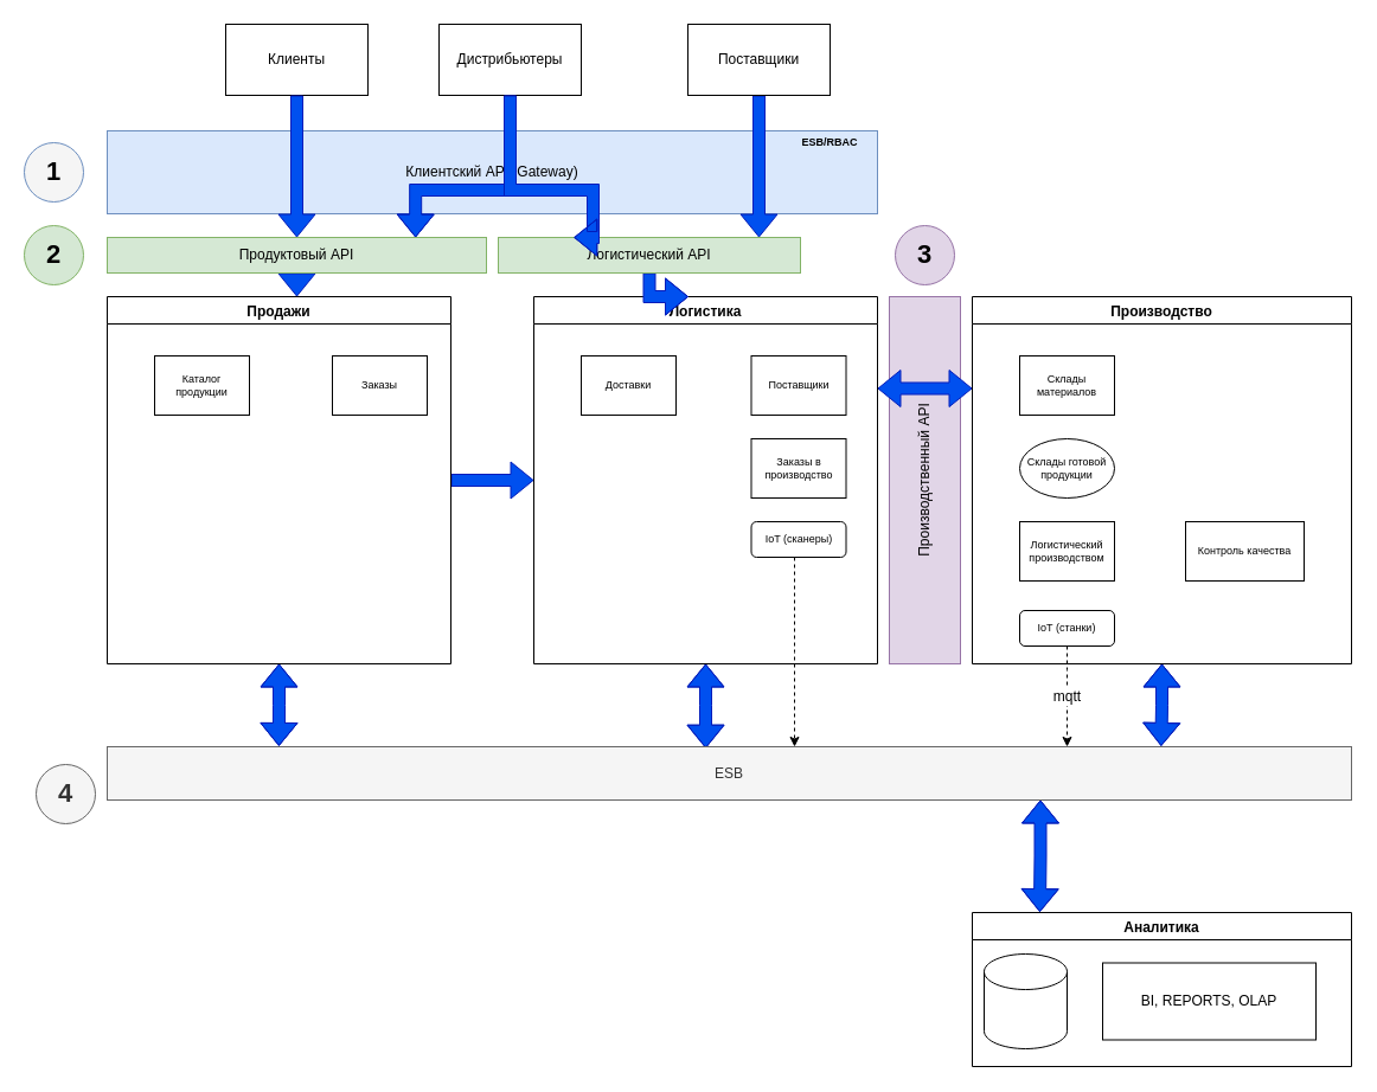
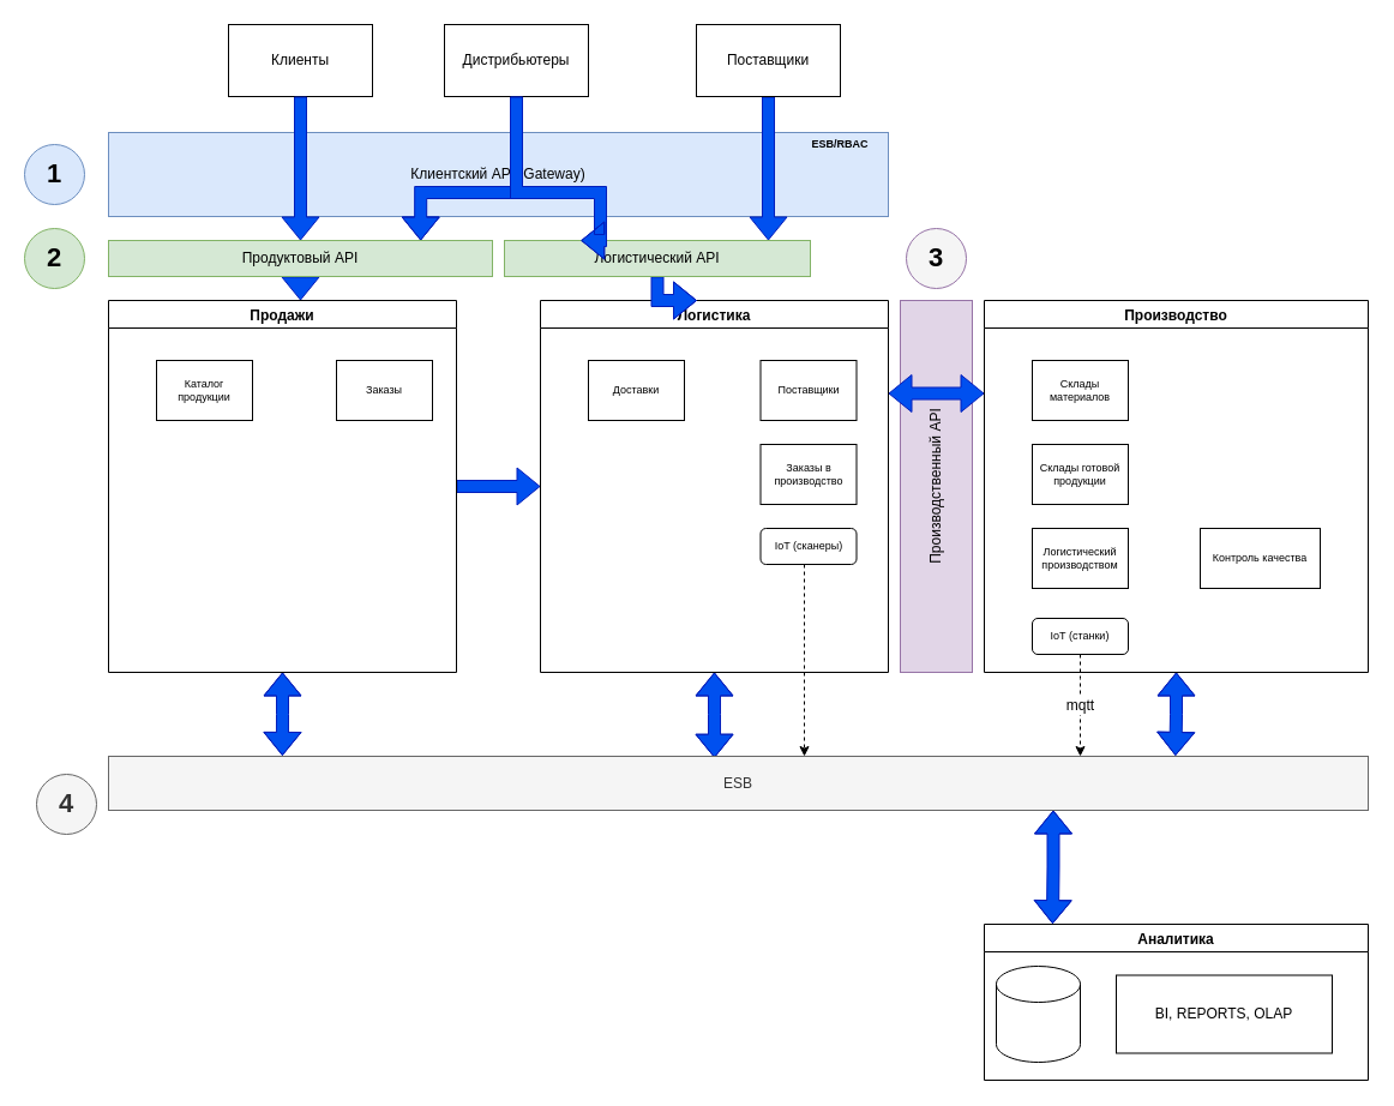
- <mxCell id="42" value="1" style="ellipse;whiteSpace=wrap;html=1;aspect=fixed;fontSize=22;fontStyle=1;fillColor=#f5f5f5;strokeColor=#6c8ebf;" vertex="1" parent="1"><mxGeometry x="20" y="120" width="50" height="50" as="geometry" /></mxCell>
+ <mxCell id="42" value="1" style="ellipse;whiteSpace=wrap;html=1;aspect=fixed;fontSize=22;fontStyle=1;fillColor=#dae8fc;strokeColor=#6c8ebf;" vertex="1" parent="1"><mxGeometry x="20" y="120" width="50" height="50" as="geometry" /></mxCell>
- <mxCell id="44" value="3" style="ellipse;whiteSpace=wrap;html=1;aspect=fixed;fontSize=22;fontStyle=1;fillColor=#e1d5e7;strokeColor=#9673a6;" vertex="1" parent="1"><mxGeometry x="755" y="190" width="50" height="50" as="geometry" /></mxCell>
+ <mxCell id="44" value="3" style="ellipse;whiteSpace=wrap;html=1;aspect=fixed;fontSize=22;fontStyle=1;fillColor=#f5f5f5;strokeColor=#9673a6;" vertex="1" parent="1"><mxGeometry x="755" y="190" width="50" height="50" as="geometry" /></mxCell>
- <mxCell id="18" value="Склады готовой продукции" style="ellipse;whiteSpace=wrap;html=1;fontSize=9;fontColor=default;strokeColor=default;fillColor=default;" parent="16" vertex="1"><mxGeometry x="40" y="120" width="80" height="50" as="geometry" /></mxCell>
+ <mxCell id="18" value="Склады готовой продукции" style="rounded=0;whiteSpace=wrap;html=1;fontSize=9;fontColor=default;strokeColor=default;fillColor=default;" parent="16" vertex="1"><mxGeometry x="40" y="120" width="80" height="50" as="geometry" /></mxCell>
